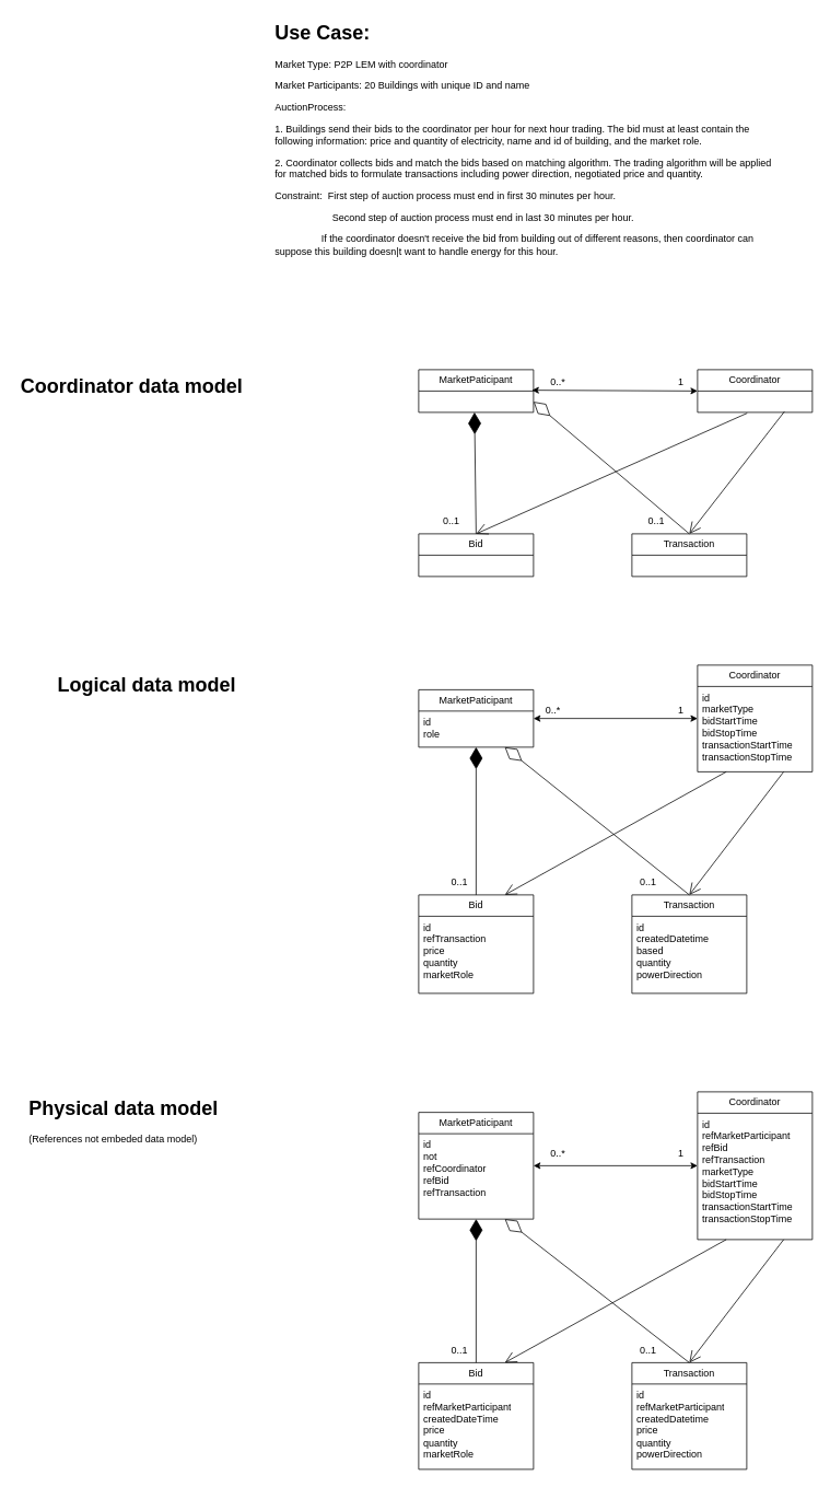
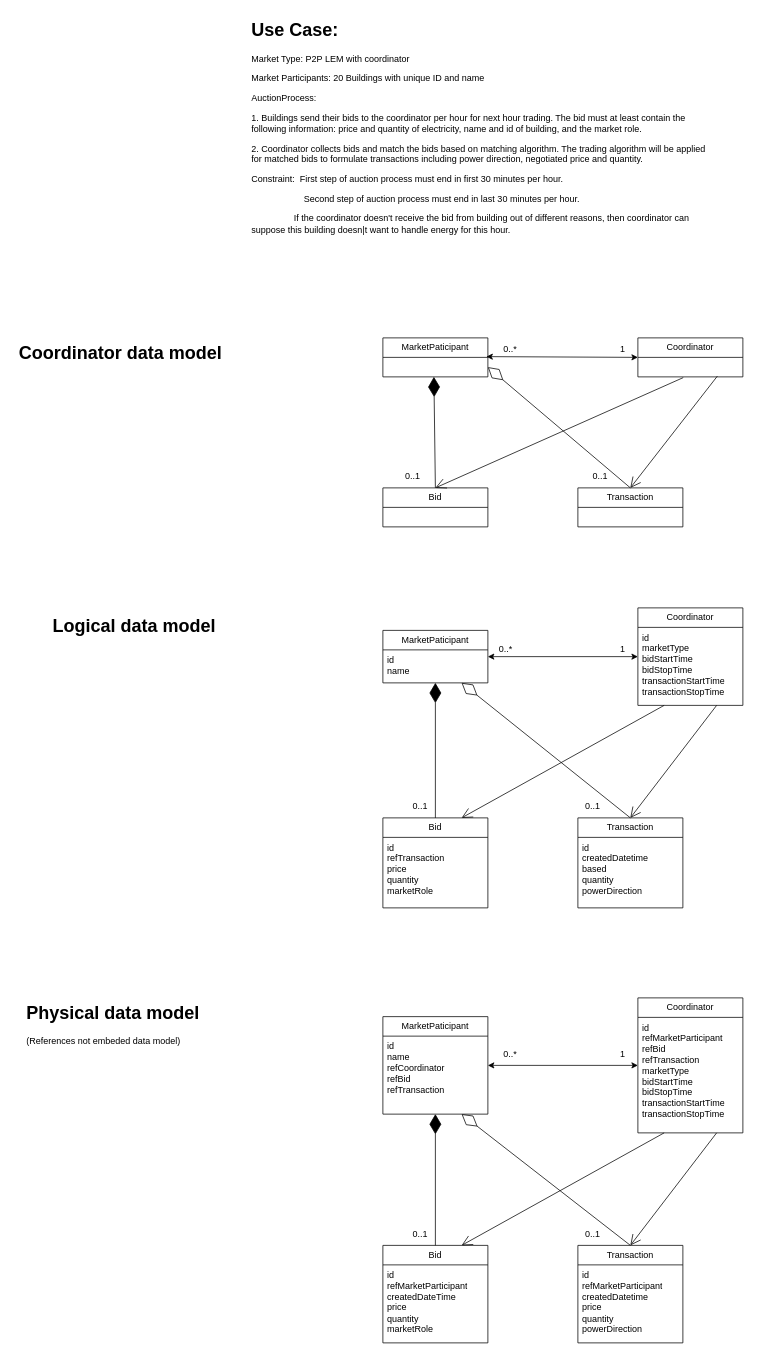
- <mxCell id="22" value="id&lt;br&gt;role" style="text;strokeColor=none;fillColor=none;align=left;verticalAlign=top;spacingLeft=4;spacingRight=4;overflow=hidden;rotatable=0;points=[[0,0.5],[1,0.5]];portConstraint=eastwest;whiteSpace=wrap;html=1;" vertex="1" parent="21"><mxGeometry y="26" width="140" height="44" as="geometry" /></mxCell>
+ <mxCell id="22" value="id&lt;br&gt;name" style="text;strokeColor=none;fillColor=none;align=left;verticalAlign=top;spacingLeft=4;spacingRight=4;overflow=hidden;rotatable=0;points=[[0,0.5],[1,0.5]];portConstraint=eastwest;whiteSpace=wrap;html=1;" vertex="1" parent="21"><mxGeometry y="26" width="140" height="44" as="geometry" /></mxCell>
- <mxCell id="40" value="id&lt;br&gt;not&lt;br&gt;refCoordinator&lt;br&gt;refBid&lt;br&gt;refTransaction" style="text;strokeColor=none;fillColor=none;align=left;verticalAlign=top;spacingLeft=4;spacingRight=4;overflow=hidden;rotatable=0;points=[[0,0.5],[1,0.5]];portConstraint=eastwest;whiteSpace=wrap;html=1;" vertex="1" parent="39"><mxGeometry y="26" width="140" height="104" as="geometry" /></mxCell>
+ <mxCell id="40" value="id&lt;br&gt;name&lt;br&gt;refCoordinator&lt;br&gt;refBid&lt;br&gt;refTransaction" style="text;strokeColor=none;fillColor=none;align=left;verticalAlign=top;spacingLeft=4;spacingRight=4;overflow=hidden;rotatable=0;points=[[0,0.5],[1,0.5]];portConstraint=eastwest;whiteSpace=wrap;html=1;" vertex="1" parent="39"><mxGeometry y="26" width="140" height="104" as="geometry" /></mxCell>
